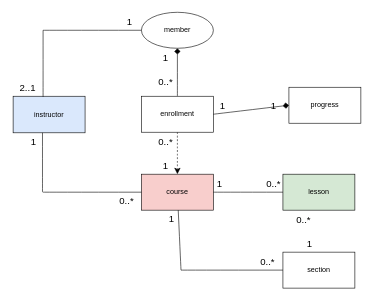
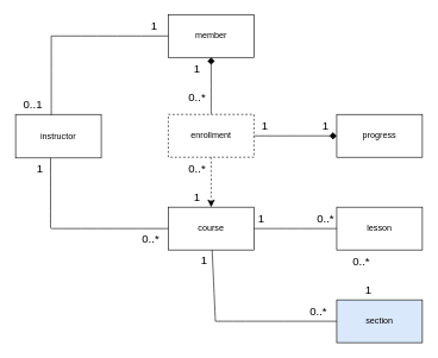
- <mxCell id="2" value="member" style="ellipse;whiteSpace=wrap;html=1;" parent="1" vertex="1"><mxGeometry x="235" y="20" width="120" height="60" as="geometry" /></mxCell>
+ <mxCell id="2" value="member" style="rounded=0;whiteSpace=wrap;html=1;" parent="1" vertex="1"><mxGeometry x="235" y="20" width="120" height="60" as="geometry" /></mxCell>
- <mxCell id="11" value="2..1" style="text;html=1;align=center;verticalAlign=middle;resizable=0;points=[];autosize=1;strokeColor=none;fillColor=none;fontSize=16;" parent="1" vertex="1"><mxGeometry x="20" y="131" width="50" height="30" as="geometry" /></mxCell>
+ <mxCell id="11" value="0..1" style="text;html=1;align=center;verticalAlign=middle;resizable=0;points=[];autosize=1;strokeColor=none;fillColor=none;fontSize=16;" parent="1" vertex="1"><mxGeometry x="20" y="131" width="50" height="30" as="geometry" /></mxCell>
- <mxCell id="7" value="progress" style="rounded=0;whiteSpace=wrap;html=1;" parent="1" vertex="1"><mxGeometry x="481" y="145" width="120" height="60" as="geometry" /></mxCell>
+ <mxCell id="7" value="progress" style="rounded=0;whiteSpace=wrap;html=1;" parent="1" vertex="1"><mxGeometry x="471" y="160" width="120" height="60" as="geometry" /></mxCell>
- <mxCell id="5" value="enrollment" style="rounded=0;whiteSpace=wrap;html=1;" parent="1" vertex="1"><mxGeometry x="235" y="160" width="120" height="60" as="geometry" /></mxCell>
+ <mxCell id="5" value="enrollment" style="rounded=0;whiteSpace=wrap;html=1;dashed=1;" parent="1" vertex="1"><mxGeometry x="235" y="160" width="120" height="60" as="geometry" /></mxCell>
- <mxCell id="6" value="instructor" style="rounded=0;whiteSpace=wrap;html=1;fillColor=#dae8fc;" parent="1" vertex="1"><mxGeometry x="21" y="160" width="120" height="61" as="geometry" /></mxCell>
+ <mxCell id="6" value="instructor" style="rounded=0;whiteSpace=wrap;html=1;" parent="1" vertex="1"><mxGeometry x="21" y="160" width="120" height="61" as="geometry" /></mxCell>
- <mxCell id="10" value="course" style="rounded=0;whiteSpace=wrap;html=1;fillColor=#f8cecc;" parent="1" vertex="1"><mxGeometry x="235" y="290" width="120" height="60" as="geometry" /></mxCell>
+ <mxCell id="10" value="course" style="rounded=0;whiteSpace=wrap;html=1;" parent="1" vertex="1"><mxGeometry x="235" y="290" width="120" height="60" as="geometry" /></mxCell>
- <mxCell id="8" value="lesson" style="rounded=0;whiteSpace=wrap;html=1;fillColor=#d5e8d4;" parent="1" vertex="1"><mxGeometry x="471" y="290" width="120" height="60" as="geometry" /></mxCell>
+ <mxCell id="8" value="lesson" style="rounded=0;whiteSpace=wrap;html=1;" parent="1" vertex="1"><mxGeometry x="471" y="290" width="120" height="60" as="geometry" /></mxCell>
- <mxCell id="9" value="section" style="rounded=0;whiteSpace=wrap;html=1;" parent="1" vertex="1"><mxGeometry x="471" y="420" width="120" height="60" as="geometry" /></mxCell>
+ <mxCell id="9" value="section" style="rounded=0;whiteSpace=wrap;html=1;fillColor=#dae8fc;" parent="1" vertex="1"><mxGeometry x="471" y="420" width="120" height="60" as="geometry" /></mxCell>
